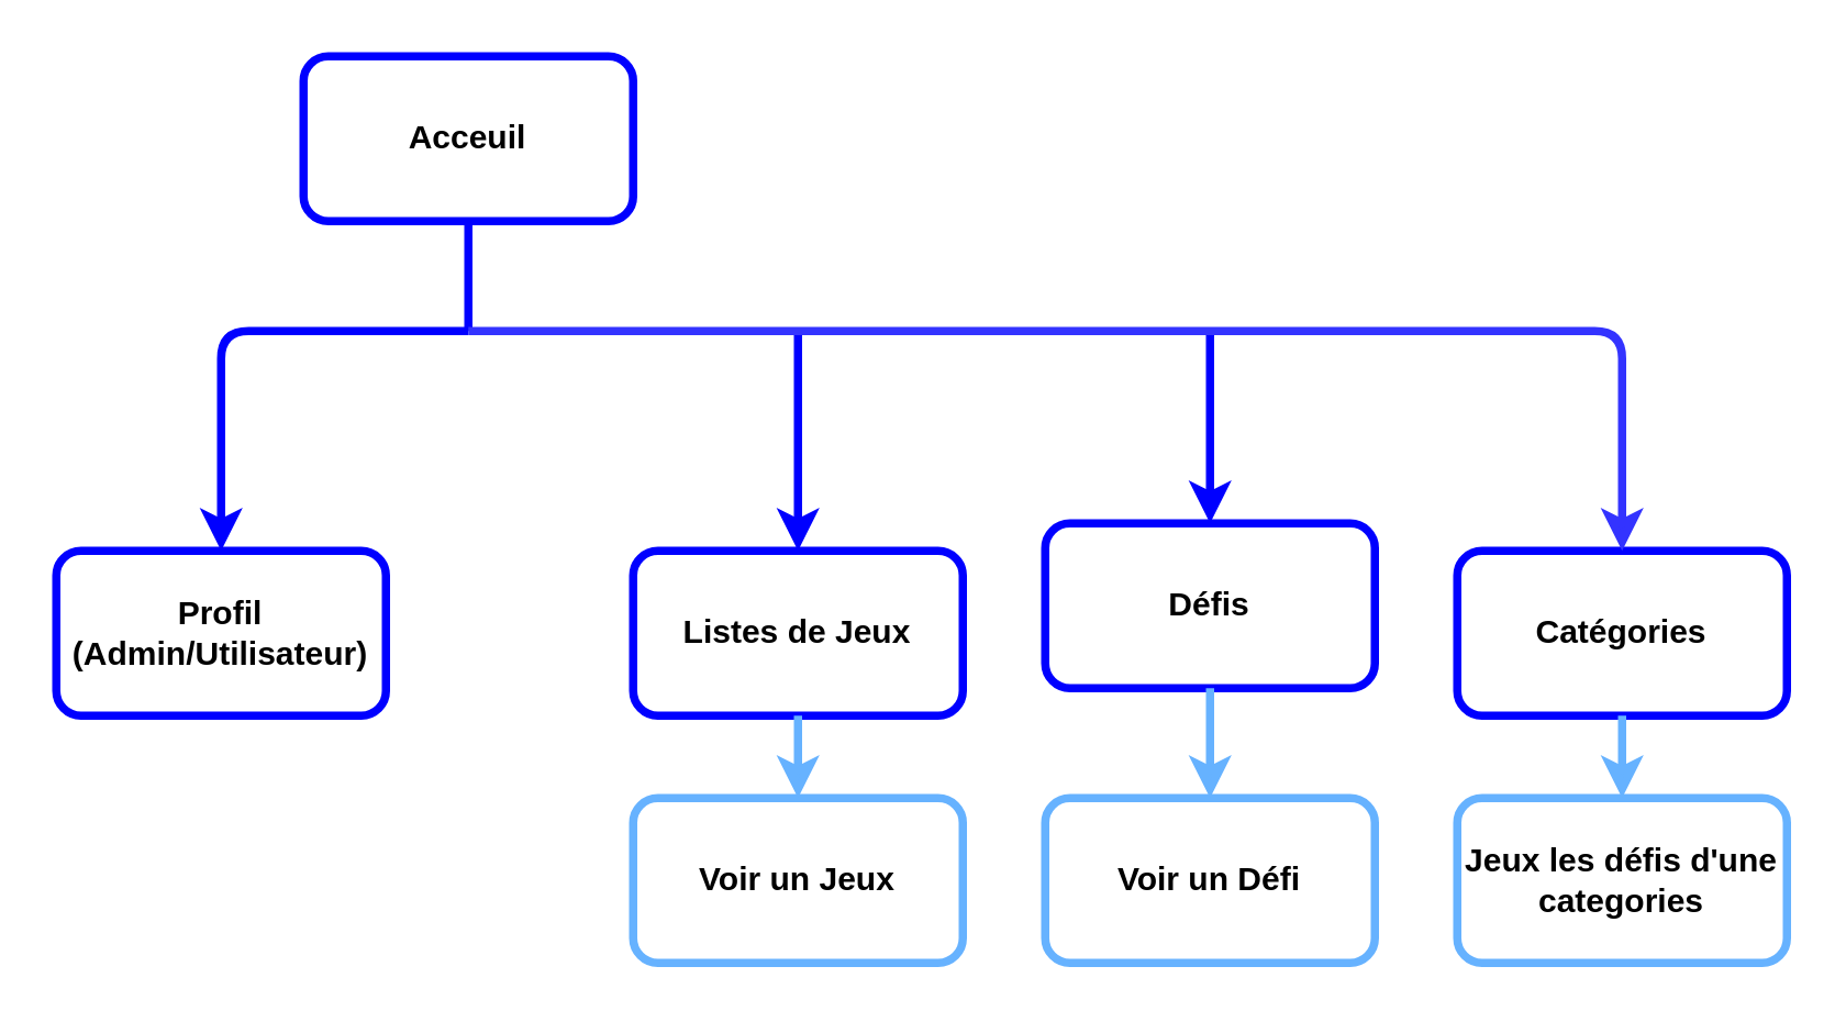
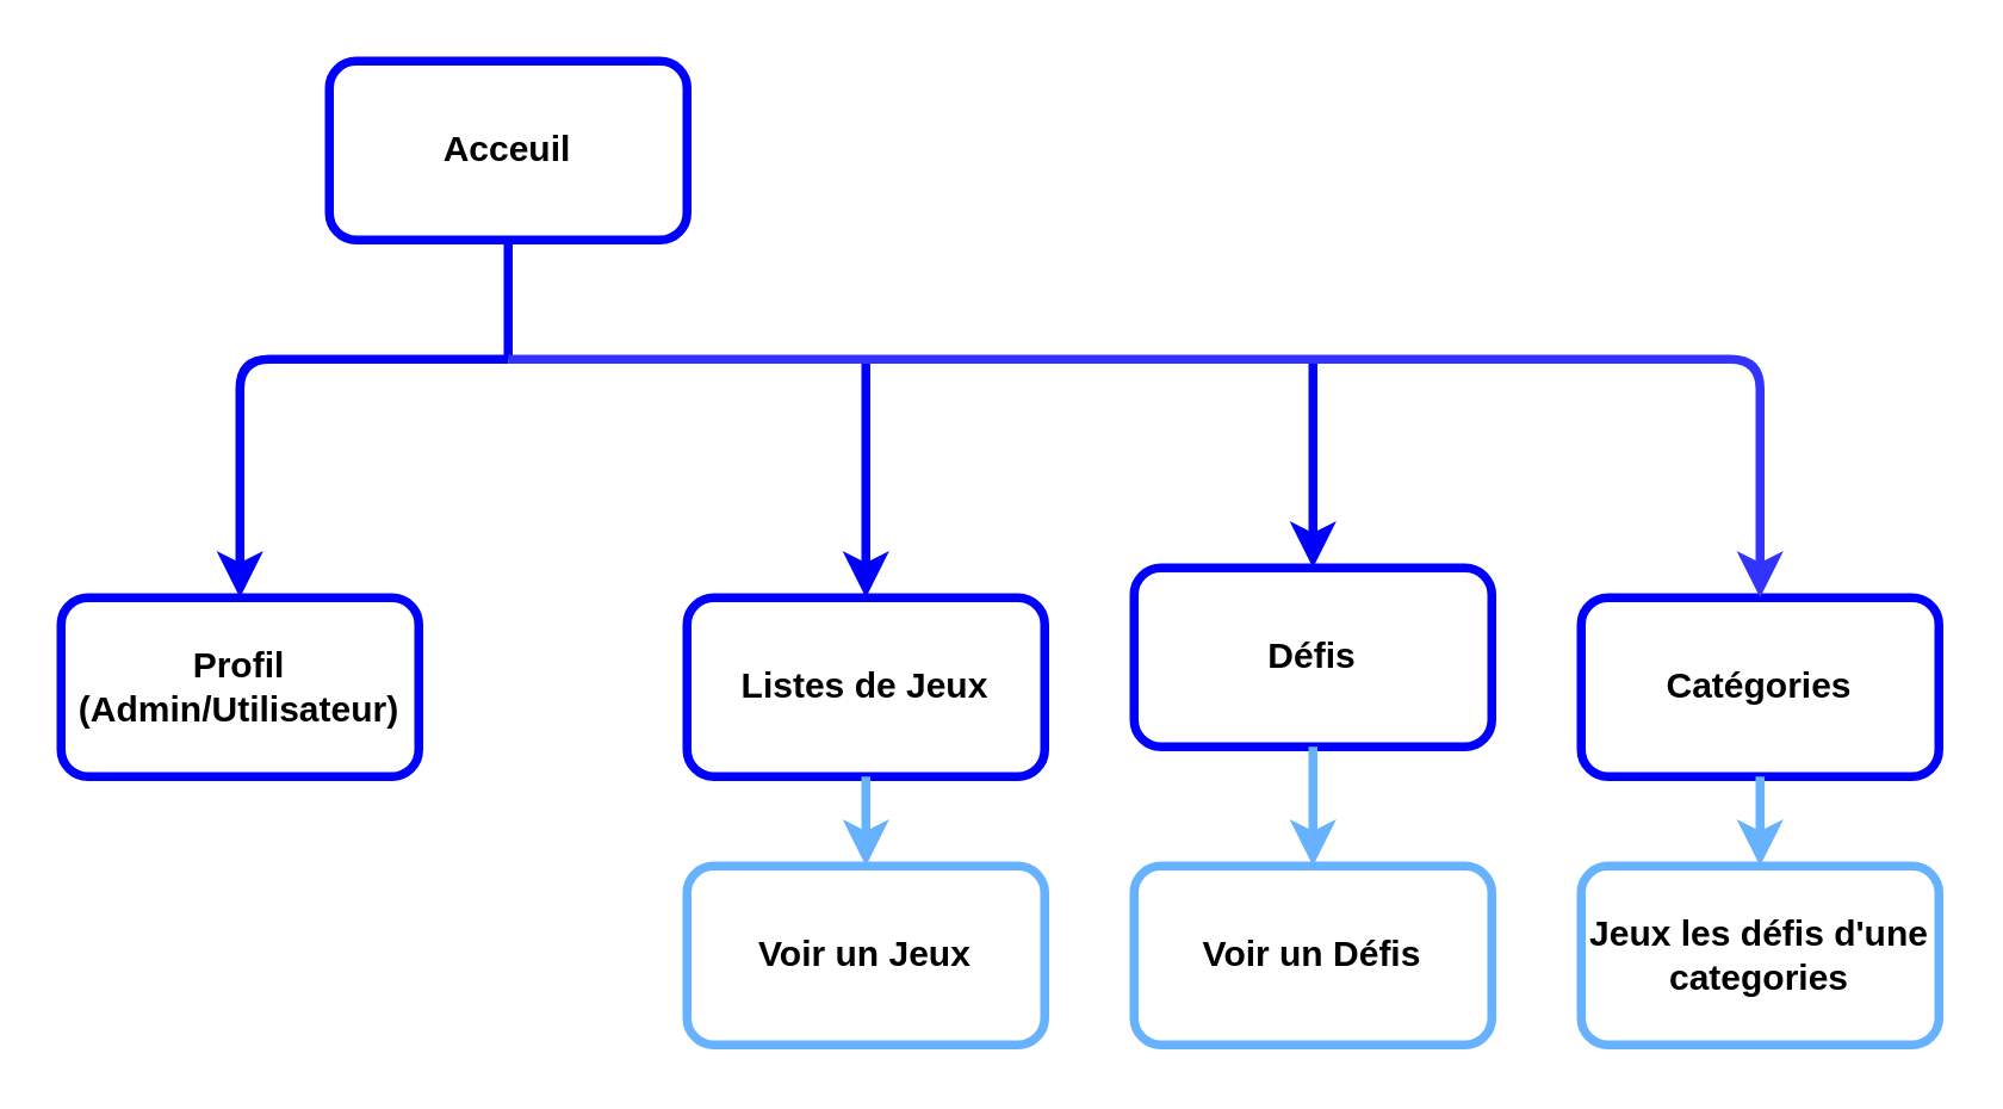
- <mxCell id="7" value="&lt;b&gt;Voir un Défi&lt;/b&gt;" style="rounded=1;whiteSpace=wrap;html=1;strokeColor=#66B2FF;strokeWidth=3;" parent="1" vertex="1"><mxGeometry x="380" y="290" width="120" height="60" as="geometry" /></mxCell>
+ <mxCell id="7" value="&lt;b&gt;Voir un Défis&lt;/b&gt;" style="rounded=1;whiteSpace=wrap;html=1;strokeColor=#66B2FF;strokeWidth=3;" parent="1" vertex="1"><mxGeometry x="380" y="290" width="120" height="60" as="geometry" /></mxCell>
